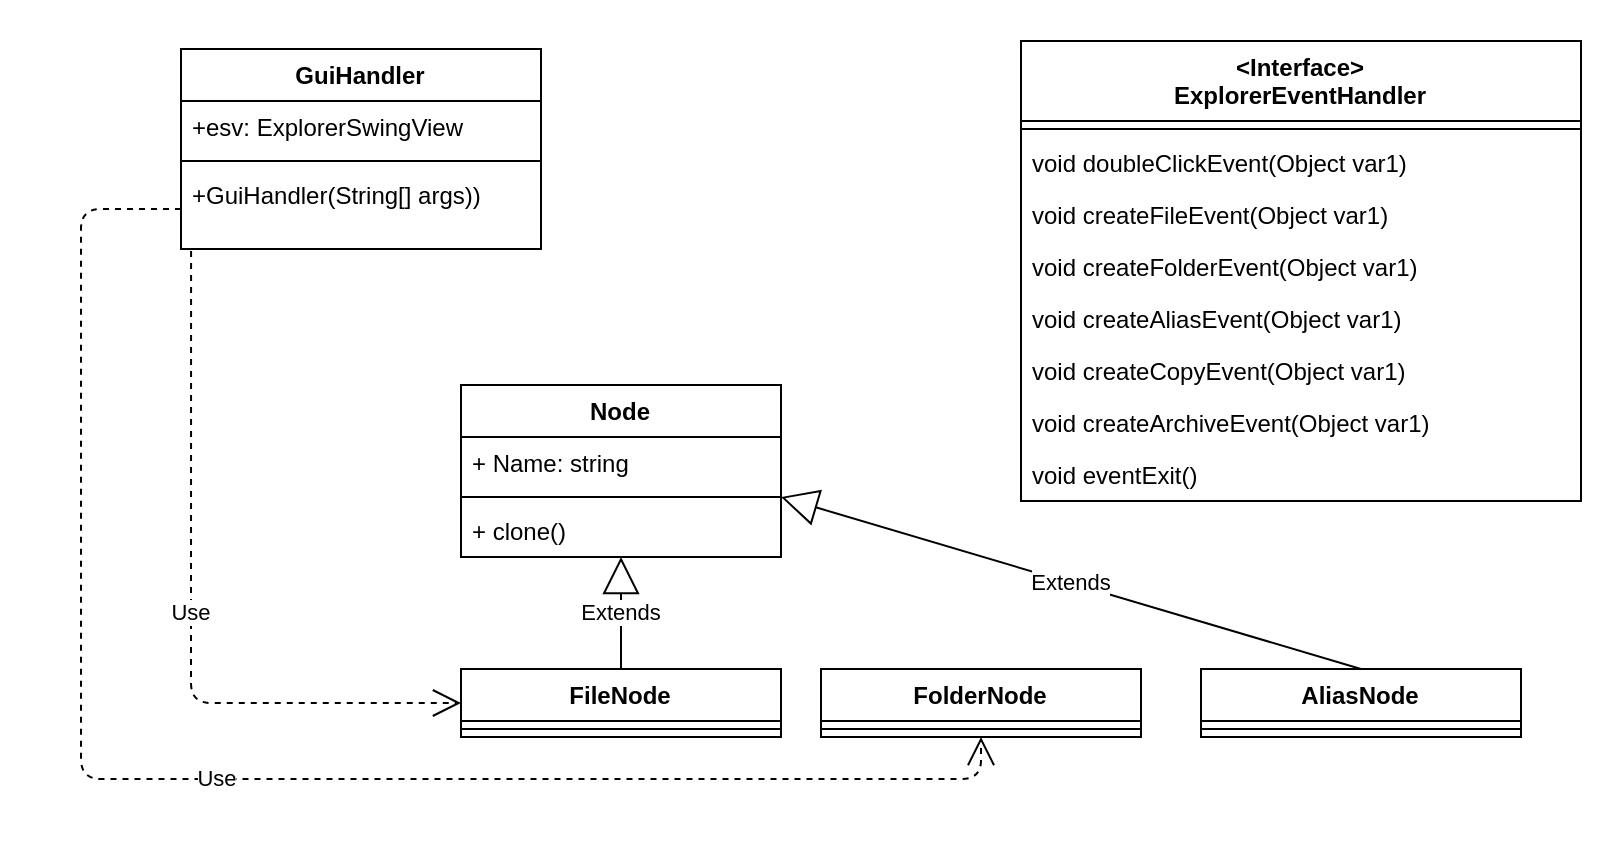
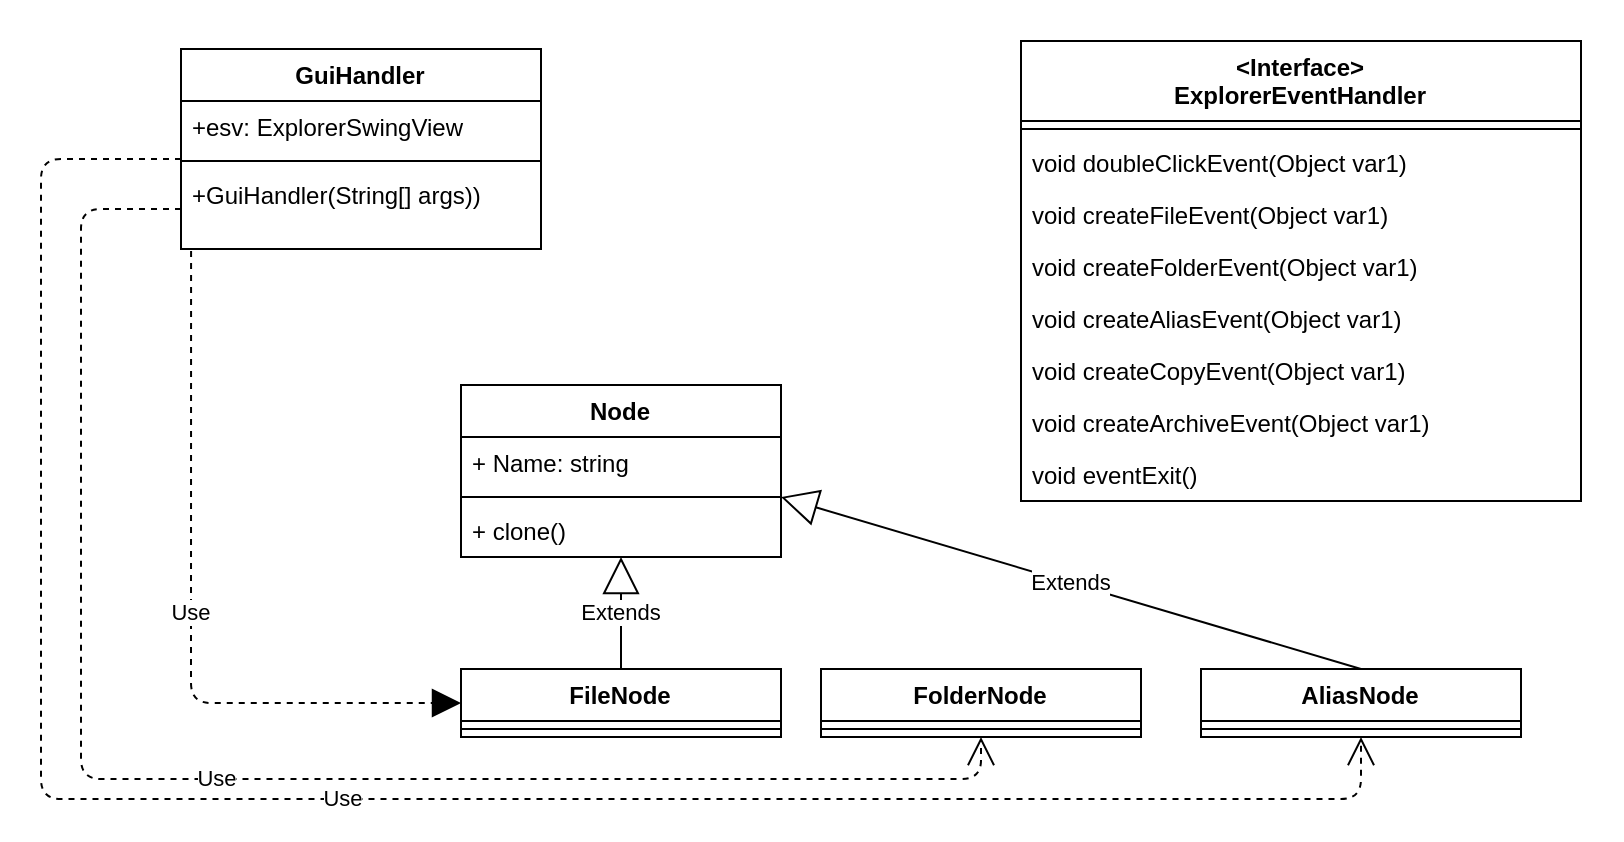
- <mxCell id="27" value="Use" style="endArrow=open;endSize=12;dashed=1;html=1;entryX=0;entryY=0.5;entryDx=0;entryDy=0;exitX=0.028;exitY=1.025;exitDx=0;exitDy=0;exitPerimeter=0;" edge="1" parent="1" source="5" target="19"><mxGeometry width="160" relative="1" as="geometry"><mxPoint x="90" y="389" as="sourcePoint" /><mxPoint x="250" y="389" as="targetPoint" /><Array as="points"><mxPoint x="95" y="351" /></Array></mxGeometry></mxCell>
+ <mxCell id="27" value="Use" style="endArrow=block;endSize=12;dashed=1;html=1;entryX=0;entryY=0.5;entryDx=0;entryDy=0;exitX=0.028;exitY=1.025;exitDx=0;exitDy=0;exitPerimeter=0;" edge="1" parent="1" source="5" target="19"><mxGeometry width="160" relative="1" as="geometry"><mxPoint x="90" y="389" as="sourcePoint" /><mxPoint x="250" y="389" as="targetPoint" /><Array as="points"><mxPoint x="95" y="351" /></Array></mxGeometry></mxCell>
+ <mxCell id="29" value="Use" style="endArrow=open;endSize=12;dashed=1;html=1;exitX=0;exitY=1.115;exitDx=0;exitDy=0;exitPerimeter=0;entryX=0.5;entryY=1;entryDx=0;entryDy=0;" edge="1" parent="1" source="3" target="23"><mxGeometry width="160" relative="1" as="geometry"><mxPoint x="100" y="114" as="sourcePoint" /><mxPoint x="500" y="378" as="targetPoint" /><Array as="points"><mxPoint x="20" y="79" /><mxPoint x="20" y="399" /><mxPoint x="230" y="399" /><mxPoint x="680" y="399" /></Array></mxGeometry></mxCell>
